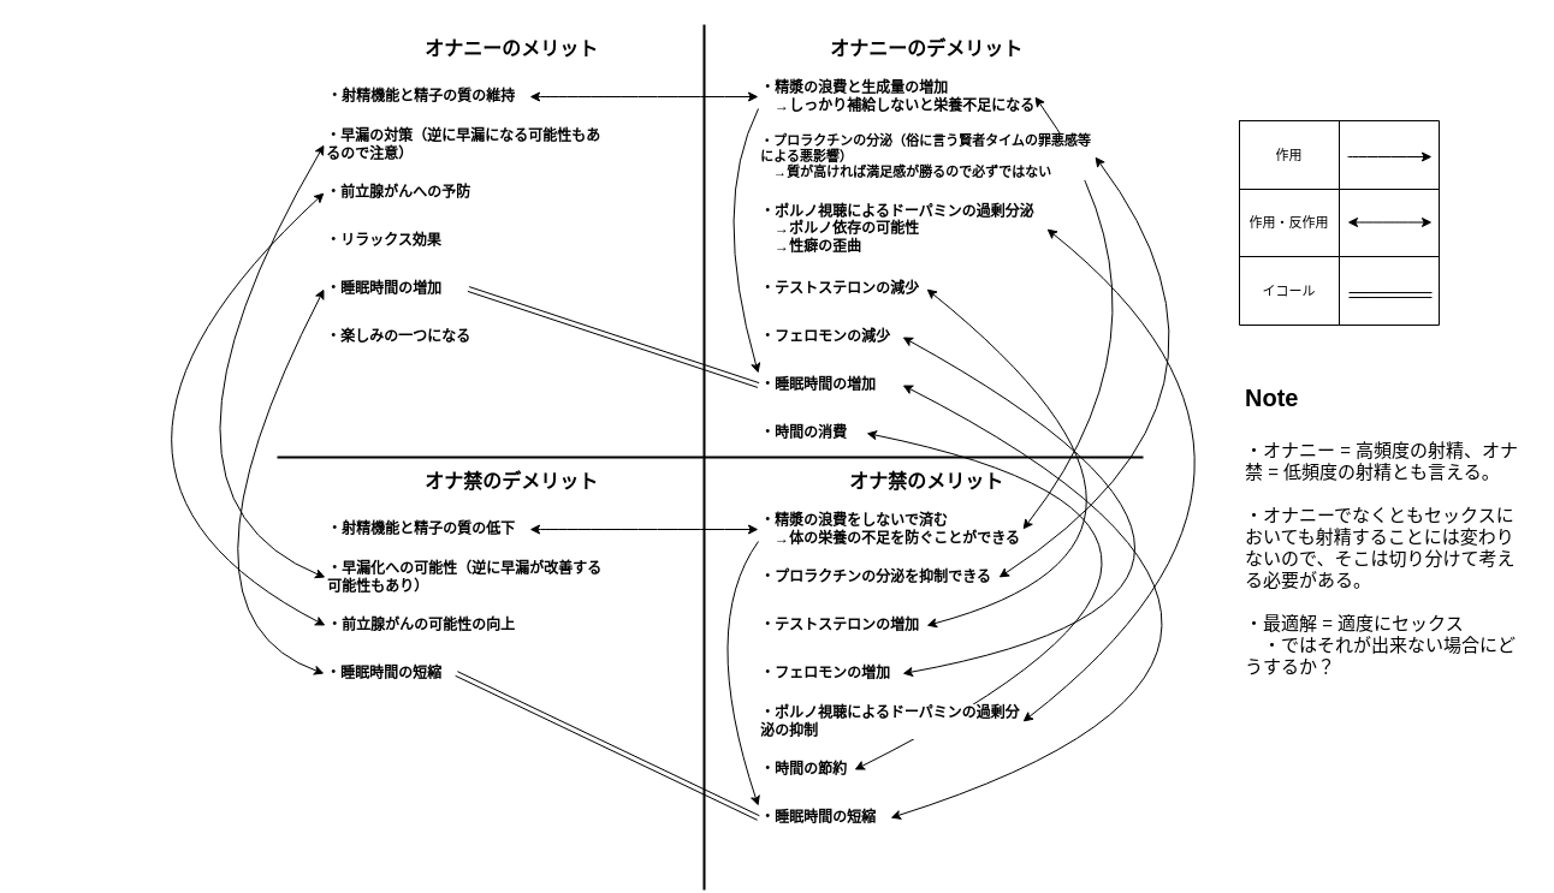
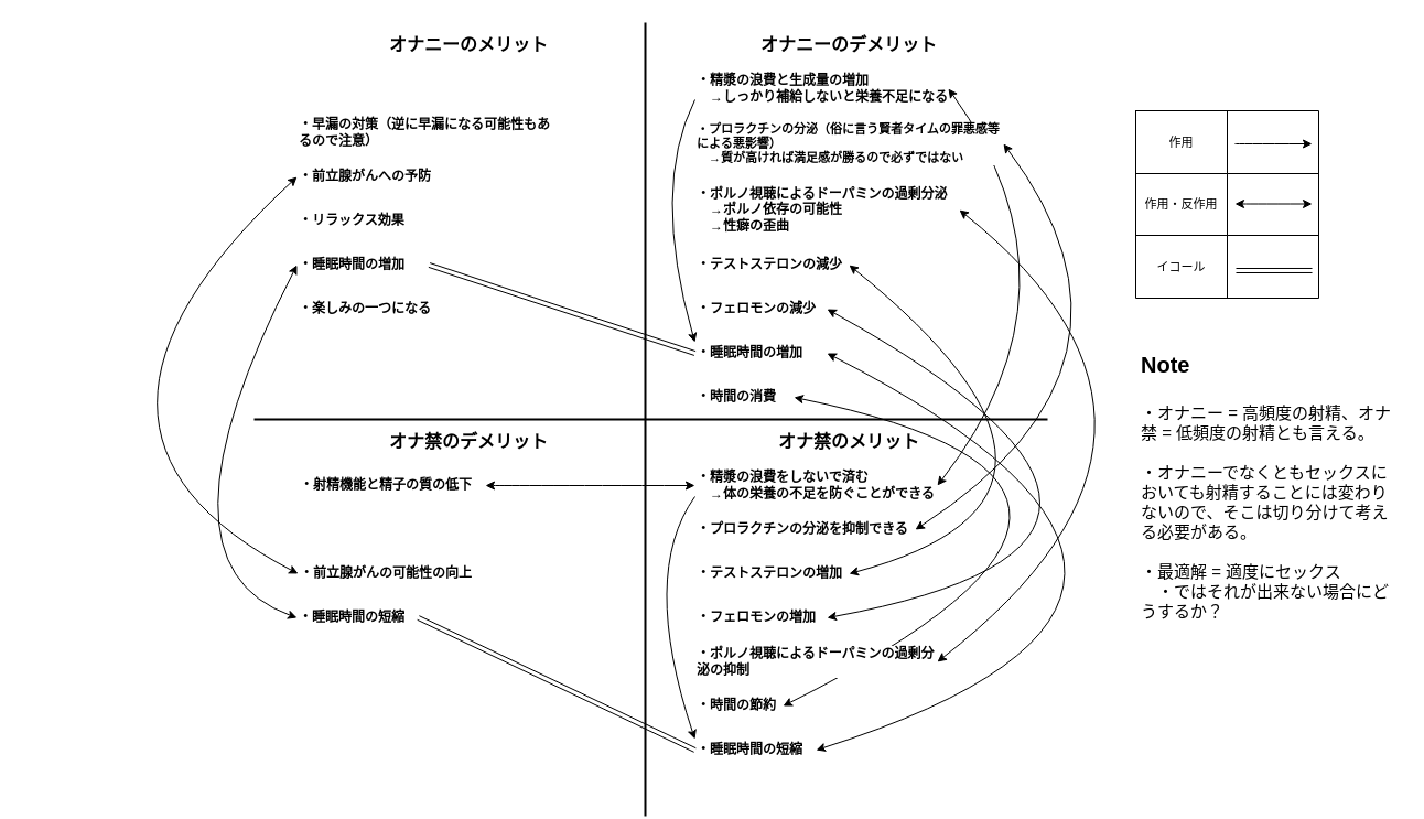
- <mxCell id="5" value="・射精機能と精子の質の維持" style="text;strokeColor=none;align=left;fillColor=none;html=1;verticalAlign=middle;whiteSpace=wrap;rounded=0;fontStyle=1;labelBackgroundColor=default;" vertex="1" parent="1"><mxGeometry x="270" y="60" width="170" height="40" as="geometry" /></mxCell>
- <mxCell id="7" value="" style="curved=1;endArrow=classic;html=1;exitX=1;exitY=0.5;exitDx=0;exitDy=0;entryX=0;entryY=0.5;entryDx=0;entryDy=0;startArrow=classic;startFill=1;labelBackgroundColor=default;" edge="1" parent="1" source="5" target="6"><mxGeometry width="50" height="50" relative="1" as="geometry"><mxPoint x="420" y="295" as="sourcePoint" /><mxPoint x="490.711" y="245" as="targetPoint" /></mxGeometry></mxCell>
- <mxCell id="33" value="" style="endArrow=classic;html=1;fontSize=11;fontColor=#000000;curved=1;exitX=0;exitY=0.5;exitDx=0;exitDy=0;entryX=0;entryY=0.5;entryDx=0;entryDy=0;startArrow=classic;startFill=1;" edge="1" parent="1" source="8" target="32"><mxGeometry width="50" height="50" relative="1" as="geometry"><mxPoint x="40" y="400" as="sourcePoint" /><mxPoint x="90" y="350" as="targetPoint" /><Array as="points"><mxPoint x="100" y="410" /></Array></mxGeometry></mxCell>
- <mxCell id="32" value="・早漏化への可能性（逆に早漏が改善する可能性もあり）" style="text;strokeColor=none;align=left;fillColor=none;html=1;verticalAlign=middle;whiteSpace=wrap;rounded=0;fontStyle=1;labelBackgroundColor=default;" vertex="1" parent="1"><mxGeometry x="270" y="460" width="240" height="40" as="geometry" /></mxCell>
